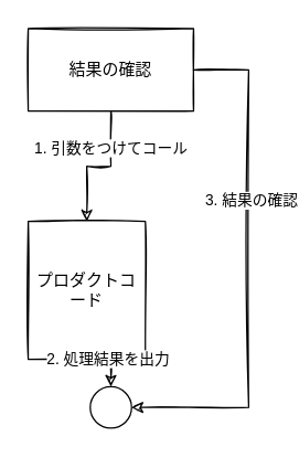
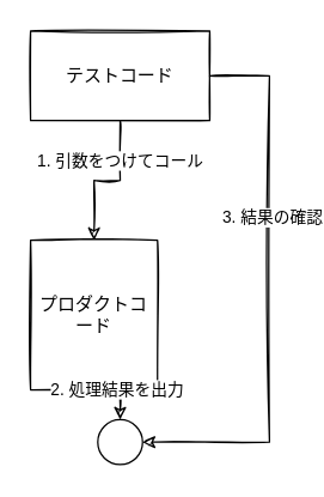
- <mxCell id="4" value="結果の確認" style="rounded=0;whiteSpace=wrap;html=1;sketch=1;" parent="1" vertex="1"><mxGeometry x="20" y="20" width="120" height="60" as="geometry" /></mxCell>
+ <mxCell id="4" value="テストコード" style="rounded=0;whiteSpace=wrap;html=1;sketch=1;" parent="1" vertex="1"><mxGeometry x="20" y="20" width="120" height="60" as="geometry" /></mxCell>
